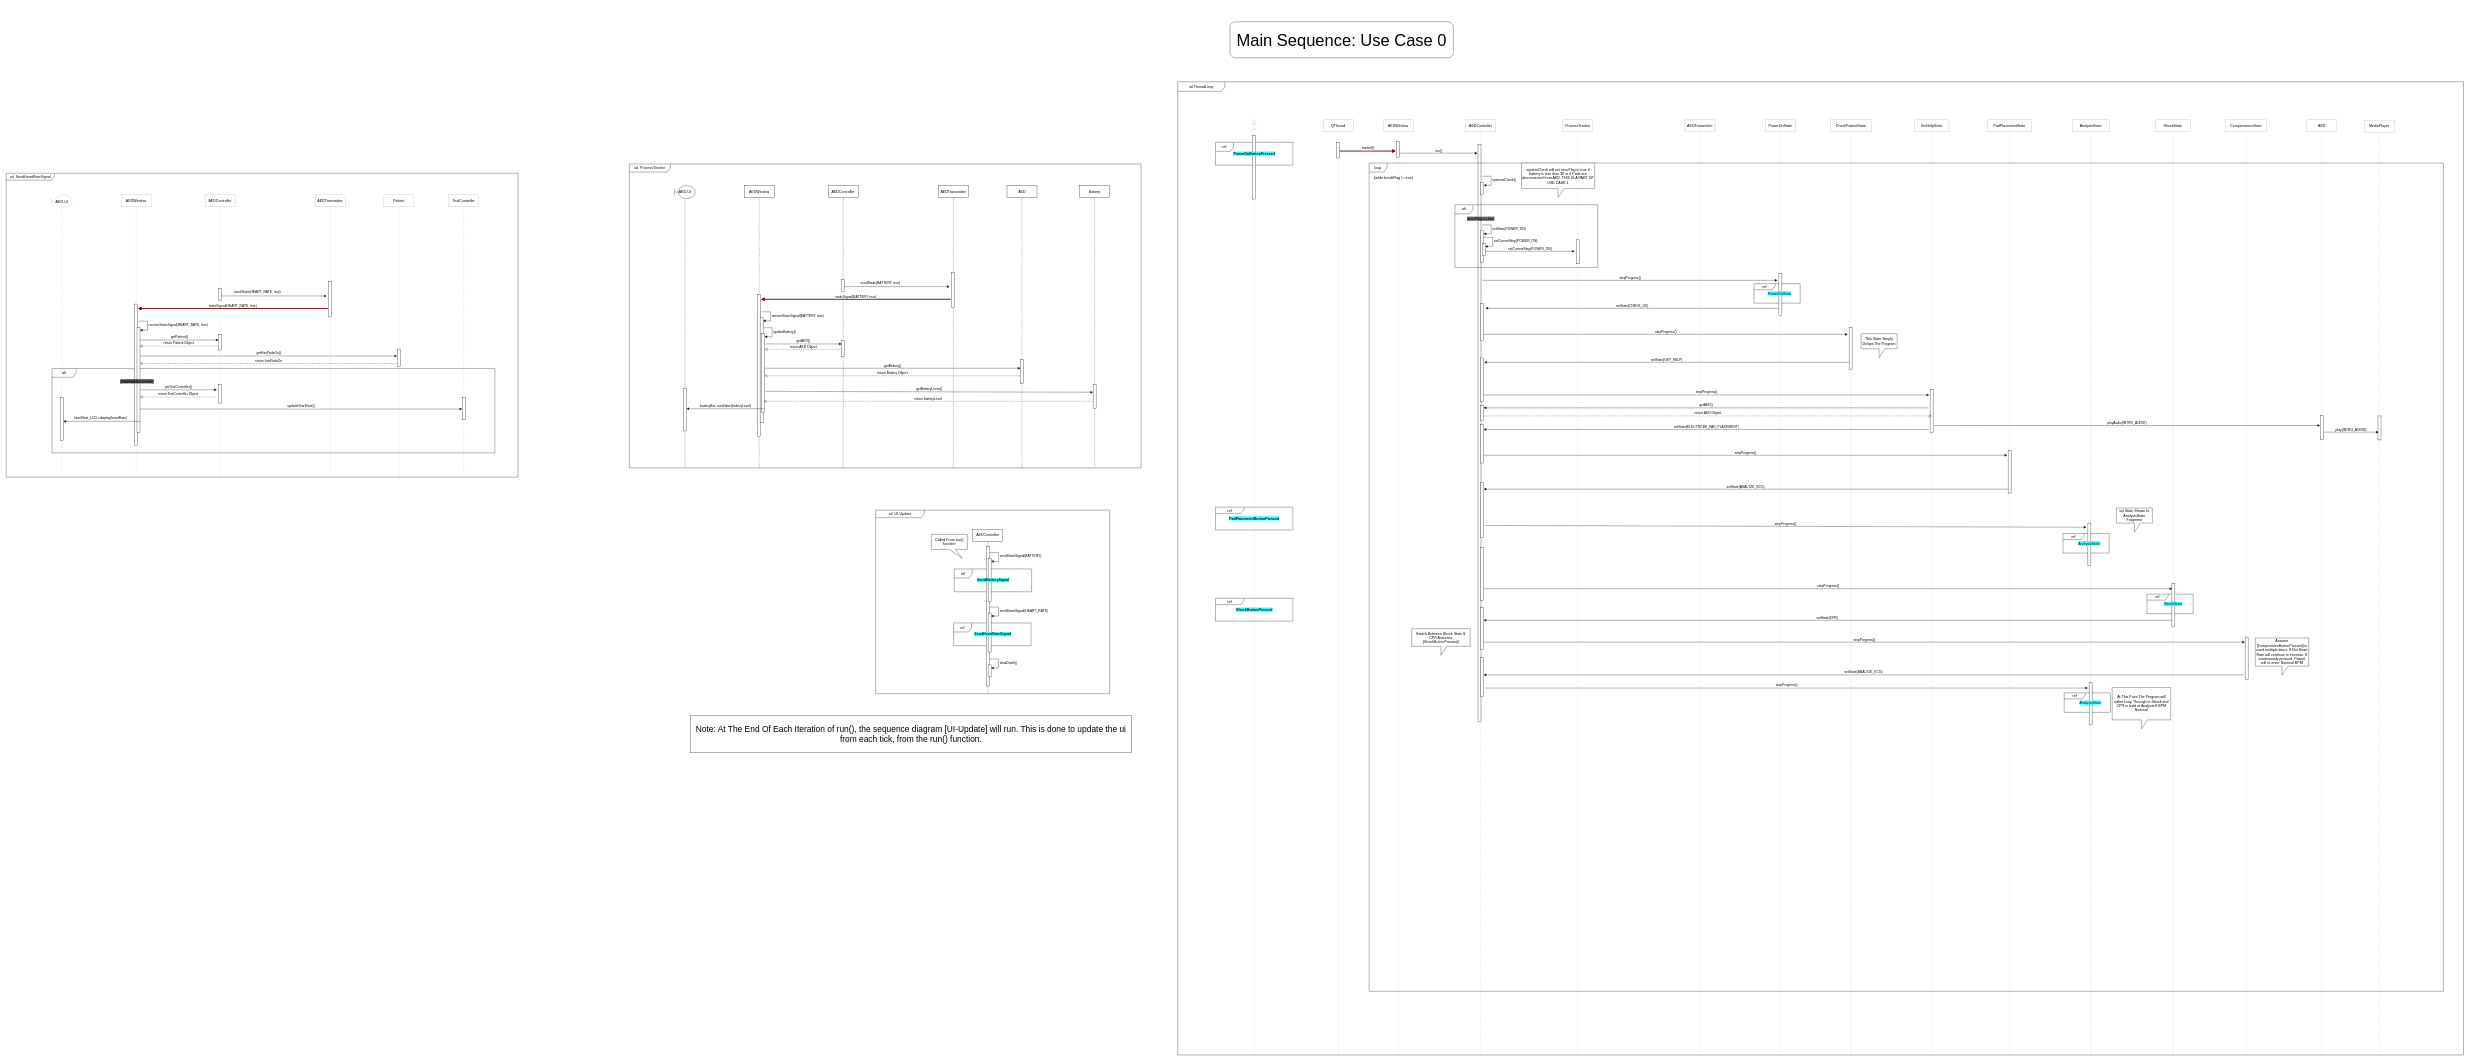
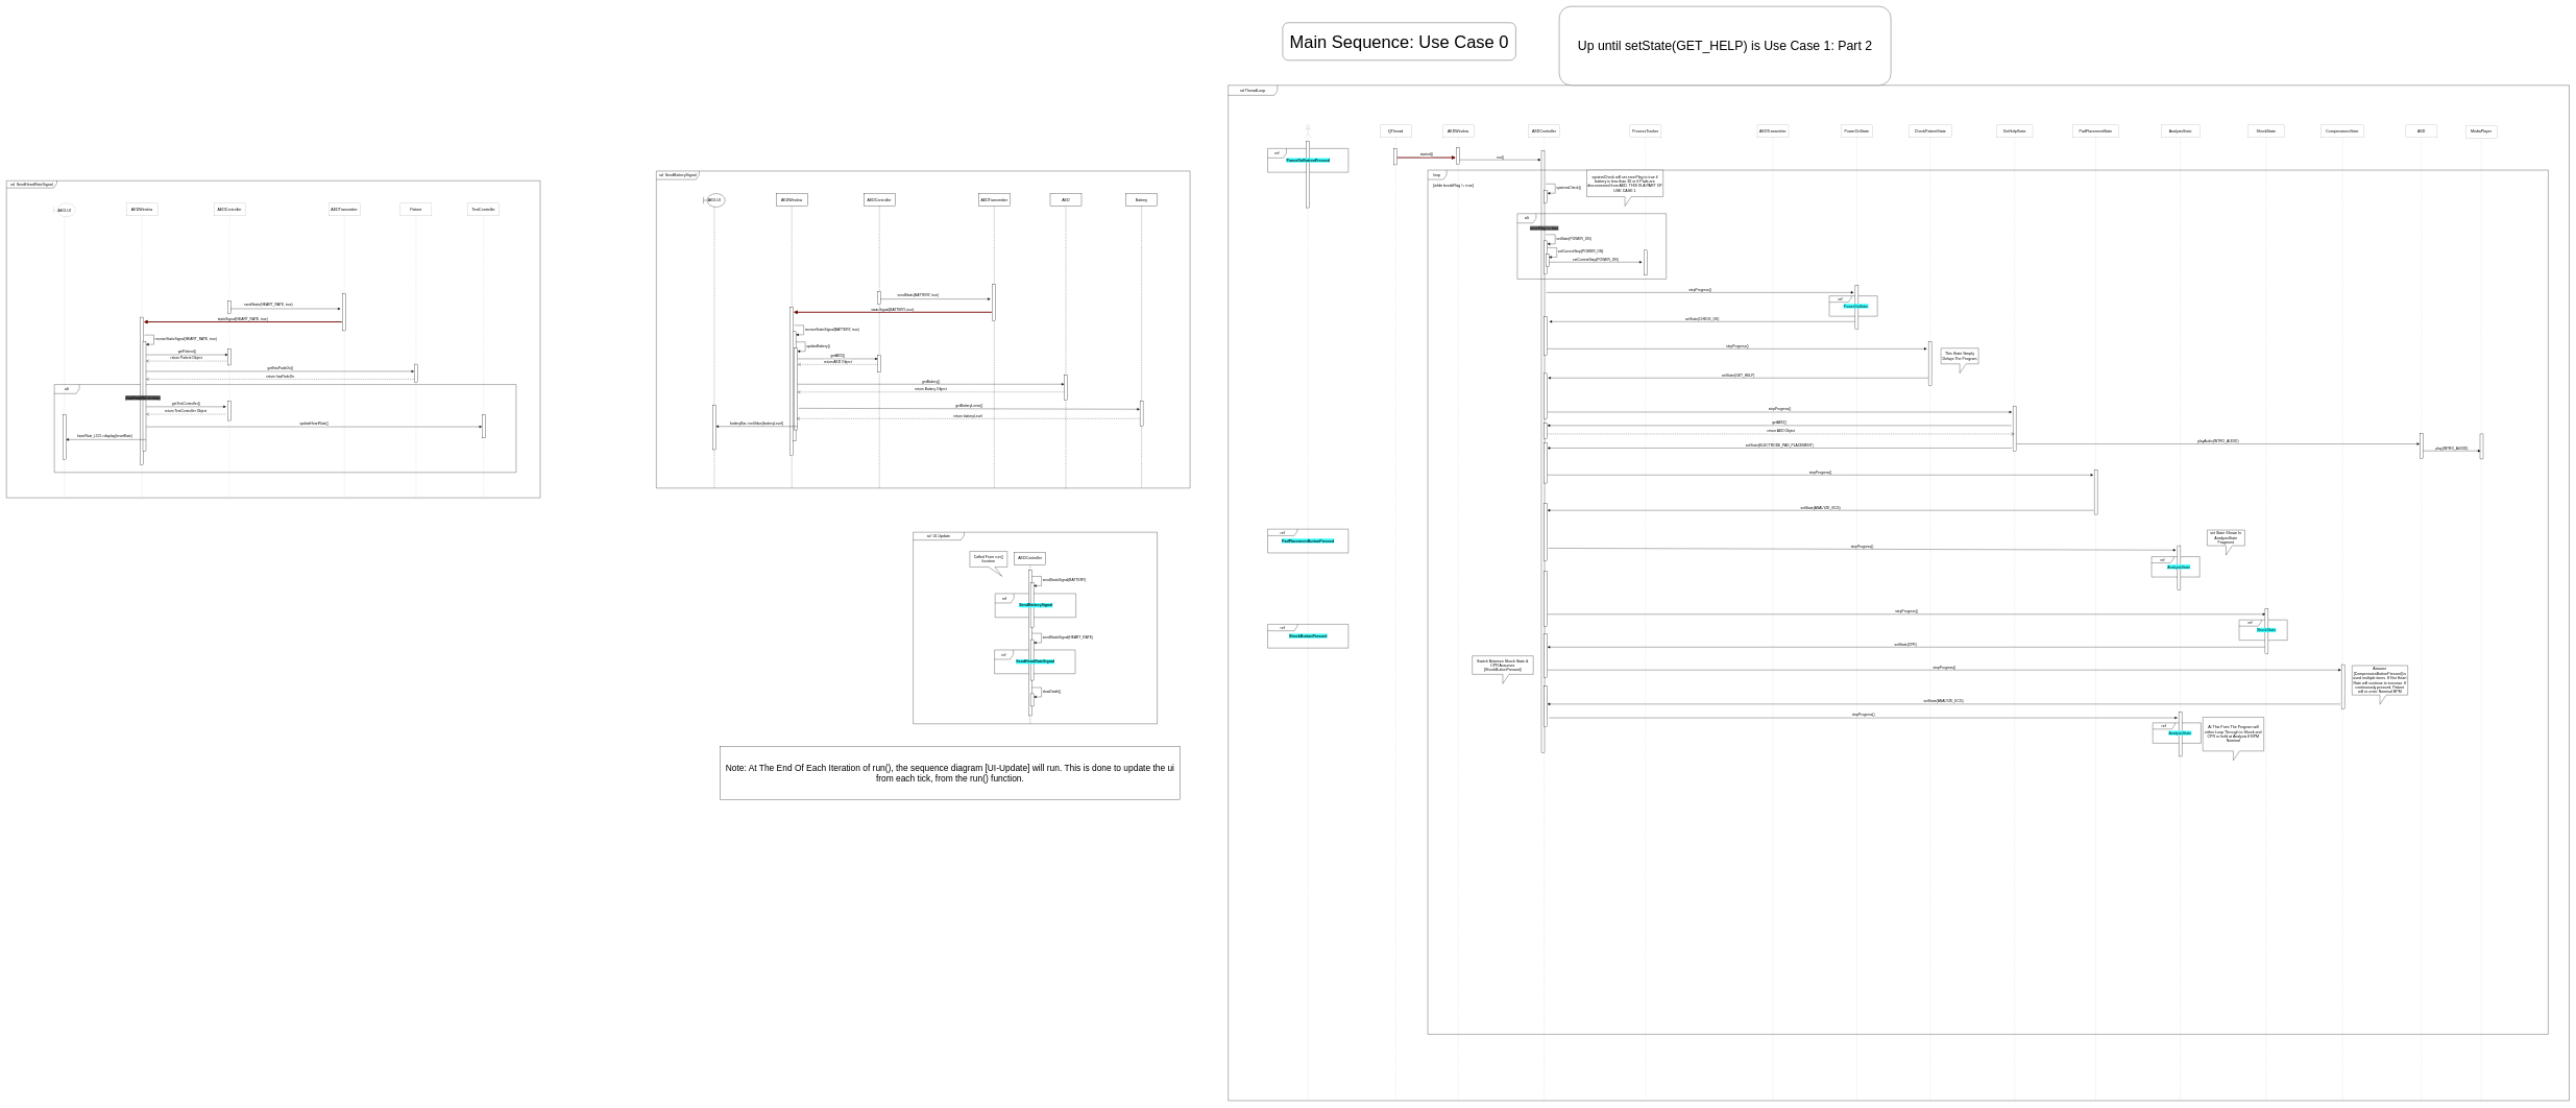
+ <mxCell id="164" value="&lt;font style=&quot;font-size: 41px;&quot;&gt;Up until setState(GET_HELP) is Use Case 1: Part 2&lt;/font&gt;" style="rounded=1;whiteSpace=wrap;html=1;" parent="1" vertex="1"><mxGeometry x="4983" y="20" width="1060" height="252" as="geometry" /></mxCell>
- <mxCell id="61" value="sd&amp;nbsp; ProcessTracker" style="shape=umlFrame;whiteSpace=wrap;html=1;pointerEvents=0;width=137;height=27;" parent="1" vertex="1"><mxGeometry x="2097" y="546" width="1706" height="1013" as="geometry" /></mxCell>
+ <mxCell id="61" value="sd&amp;nbsp; SendBatterySignal" style="shape=umlFrame;whiteSpace=wrap;html=1;pointerEvents=0;width=137;height=27;" parent="1" vertex="1"><mxGeometry x="2097" y="546" width="1706" height="1013" as="geometry" /></mxCell>
- <mxCell id="144" value="Called From run() function" style="shape=callout;whiteSpace=wrap;html=1;perimeter=calloutPerimeter;position2=0.86;" parent="1" vertex="1"><mxGeometry x="3104" y="1781" width="120" height="80" as="geometry" /></mxCell>
+ <mxCell id="144" value="Called From run() function" style="shape=callout;whiteSpace=wrap;html=1;perimeter=calloutPerimeter;position2=0.86;" parent="1" vertex="1"><mxGeometry x="3099" y="1761" width="120" height="80" as="geometry" /></mxCell>
- <mxCell id="162" value="&lt;font style=&quot;font-size: 28px;&quot;&gt;Note: At The End Of Each Iteration of run(), the sequence diagram [UI-Update] will run. This is done to update the ui from each tick, from the run() function.&lt;/font&gt;" style="rounded=0;whiteSpace=wrap;html=1;" parent="1" vertex="1"><mxGeometry x="2302" y="2385" width="1468" height="124" as="geometry" /></mxCell>
+ <mxCell id="162" value="&lt;font style=&quot;font-size: 28px;&quot;&gt;Note: At The End Of Each Iteration of run(), the sequence diagram [UI-Update] will run. This is done to update the ui from each tick, from the run() function.&lt;/font&gt;" style="rounded=0;whiteSpace=wrap;html=1;" parent="1" vertex="1"><mxGeometry x="2302" y="2385" width="1468" height="170" as="geometry" /></mxCell>
